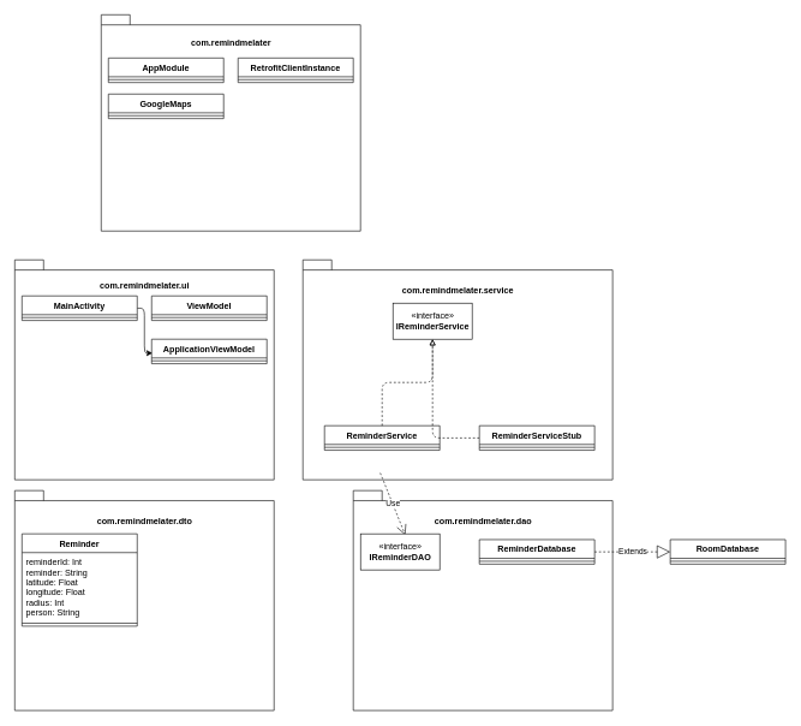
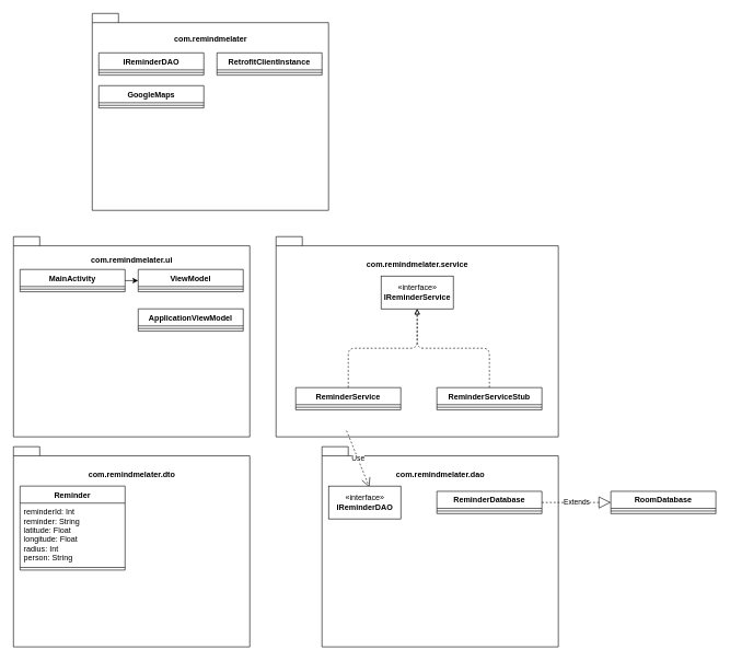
- <mxCell id="26" value="AppModule" style="swimlane;fontStyle=1;align=center;verticalAlign=top;childLayout=stackLayout;horizontal=1;startSize=26;horizontalStack=0;resizeParent=1;resizeParentMax=0;resizeLast=0;collapsible=1;marginBottom=0;" parent="1" vertex="1"><mxGeometry x="150" y="80" width="160" height="34" as="geometry" /></mxCell>
+ <mxCell id="26" value="IReminderDAO" style="swimlane;fontStyle=1;align=center;verticalAlign=top;childLayout=stackLayout;horizontal=1;startSize=26;horizontalStack=0;resizeParent=1;resizeParentMax=0;resizeLast=0;collapsible=1;marginBottom=0;" parent="1" vertex="1"><mxGeometry x="150" y="80" width="160" height="34" as="geometry" /></mxCell>
+ <mxCell id="16" value="" style="endArrow=classic;html=1;exitX=1;exitY=0.5;exitDx=0;exitDy=0;entryX=0;entryY=0.5;entryDx=0;entryDy=0;" parent="1" source="7" target="9" edge="1"><mxGeometry width="50" height="50" relative="1" as="geometry"><mxPoint x="220" y="510" as="sourcePoint" /><mxPoint x="270" y="460" as="targetPoint" /></mxGeometry></mxCell>
- <mxCell id="17" value="«interface»&lt;br&gt;&lt;b&gt;IReminderService&lt;/b&gt;" style="html=1;" parent="1" vertex="1"><mxGeometry x="545" y="420" width="110" height="50" as="geometry" /></mxCell>
+ <mxCell id="17" value="«interface»&lt;br&gt;&lt;b&gt;IReminderService&lt;/b&gt;" style="html=1;" parent="1" vertex="1"><mxGeometry x="580" y="420" width="110" height="50" as="geometry" /></mxCell>
- <mxCell id="6" value="" style="edgeStyle=orthogonalEdgeStyle;orthogonalLoop=1;jettySize=auto;html=1;entryX=0.008;entryY=0.569;entryDx=0;entryDy=0;entryPerimeter=0;" parent="1" source="7" target="11" edge="1"><mxGeometry relative="1" as="geometry"><Array as="points"><mxPoint x="200" y="427" /><mxPoint x="200" y="489" /></Array></mxGeometry></mxCell>
